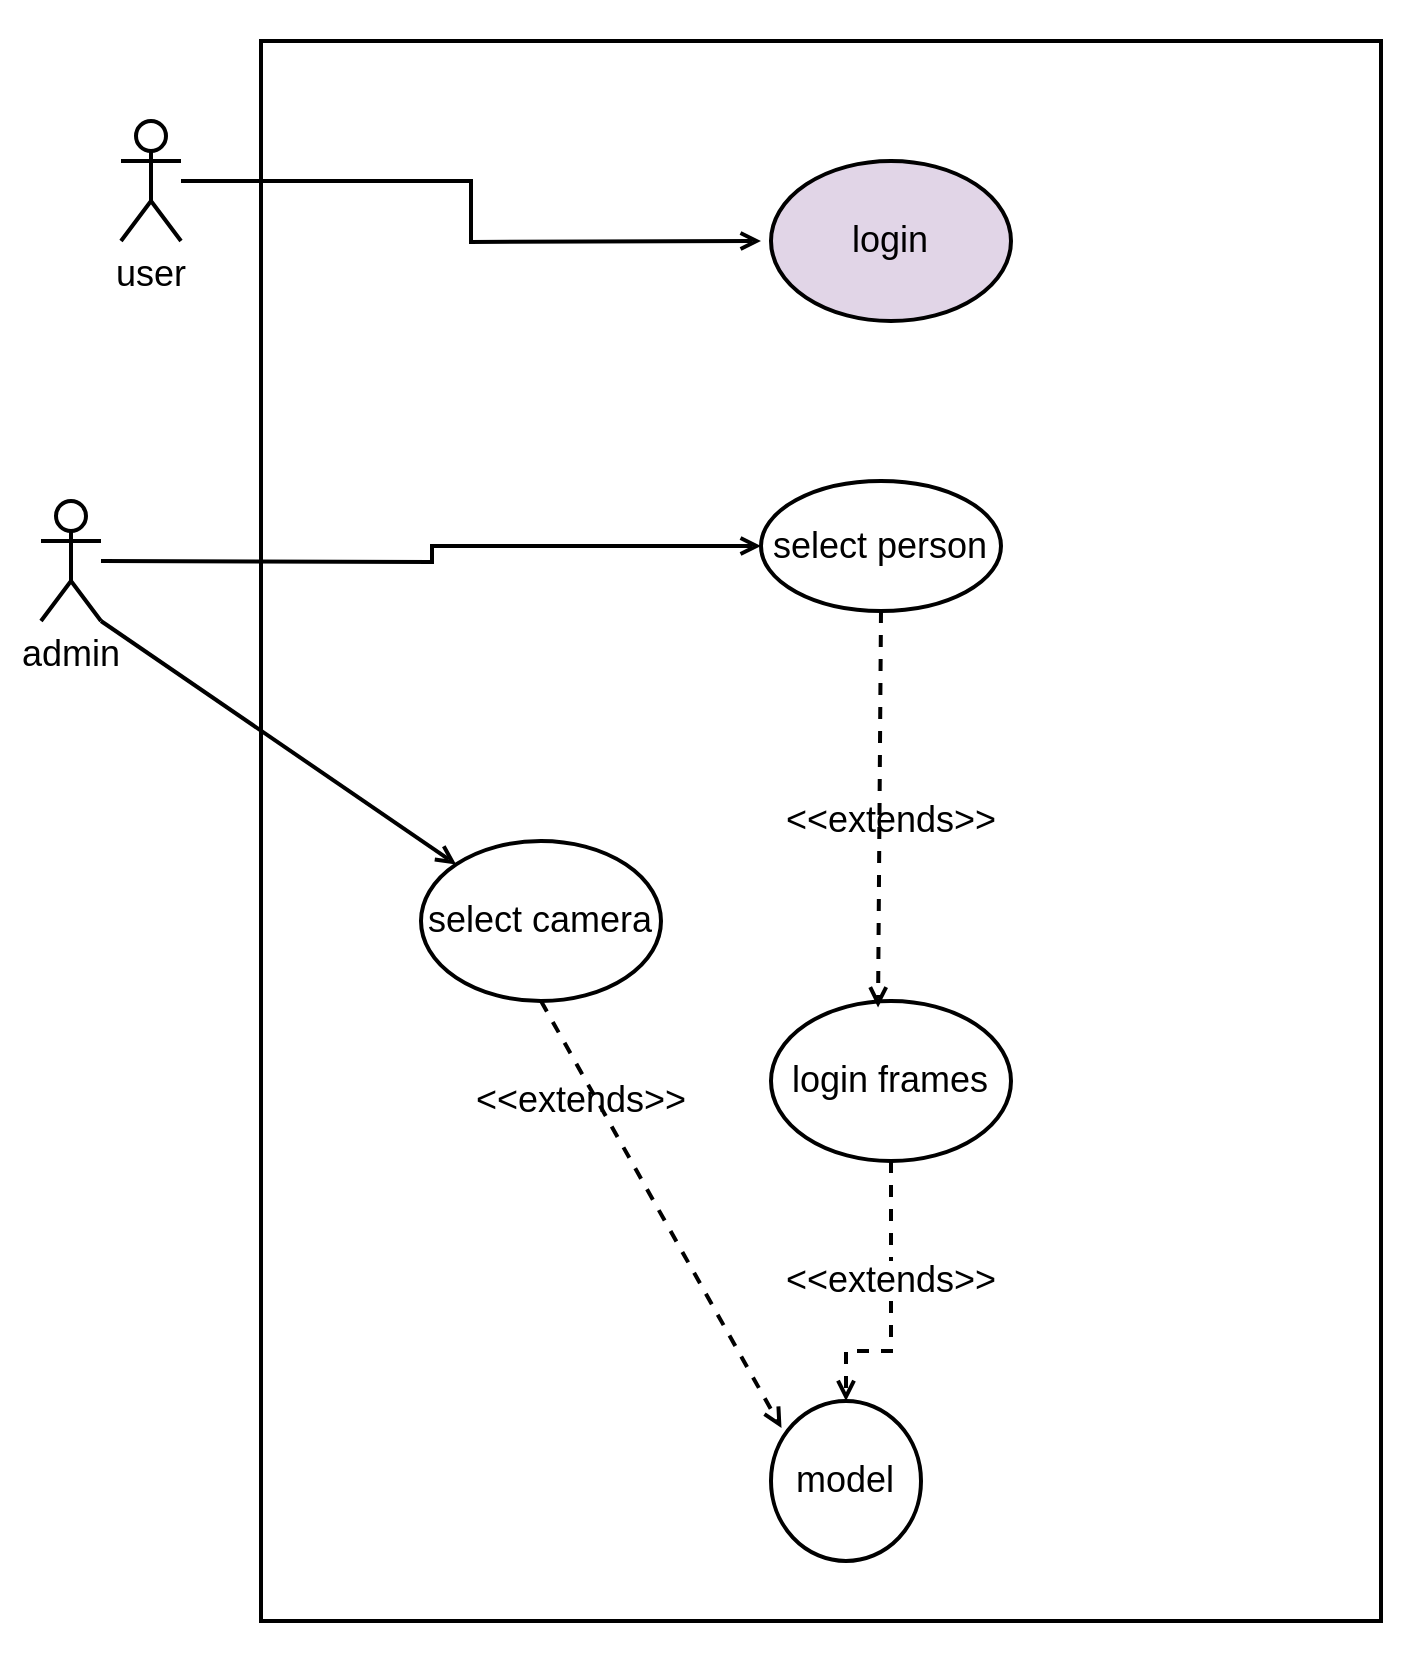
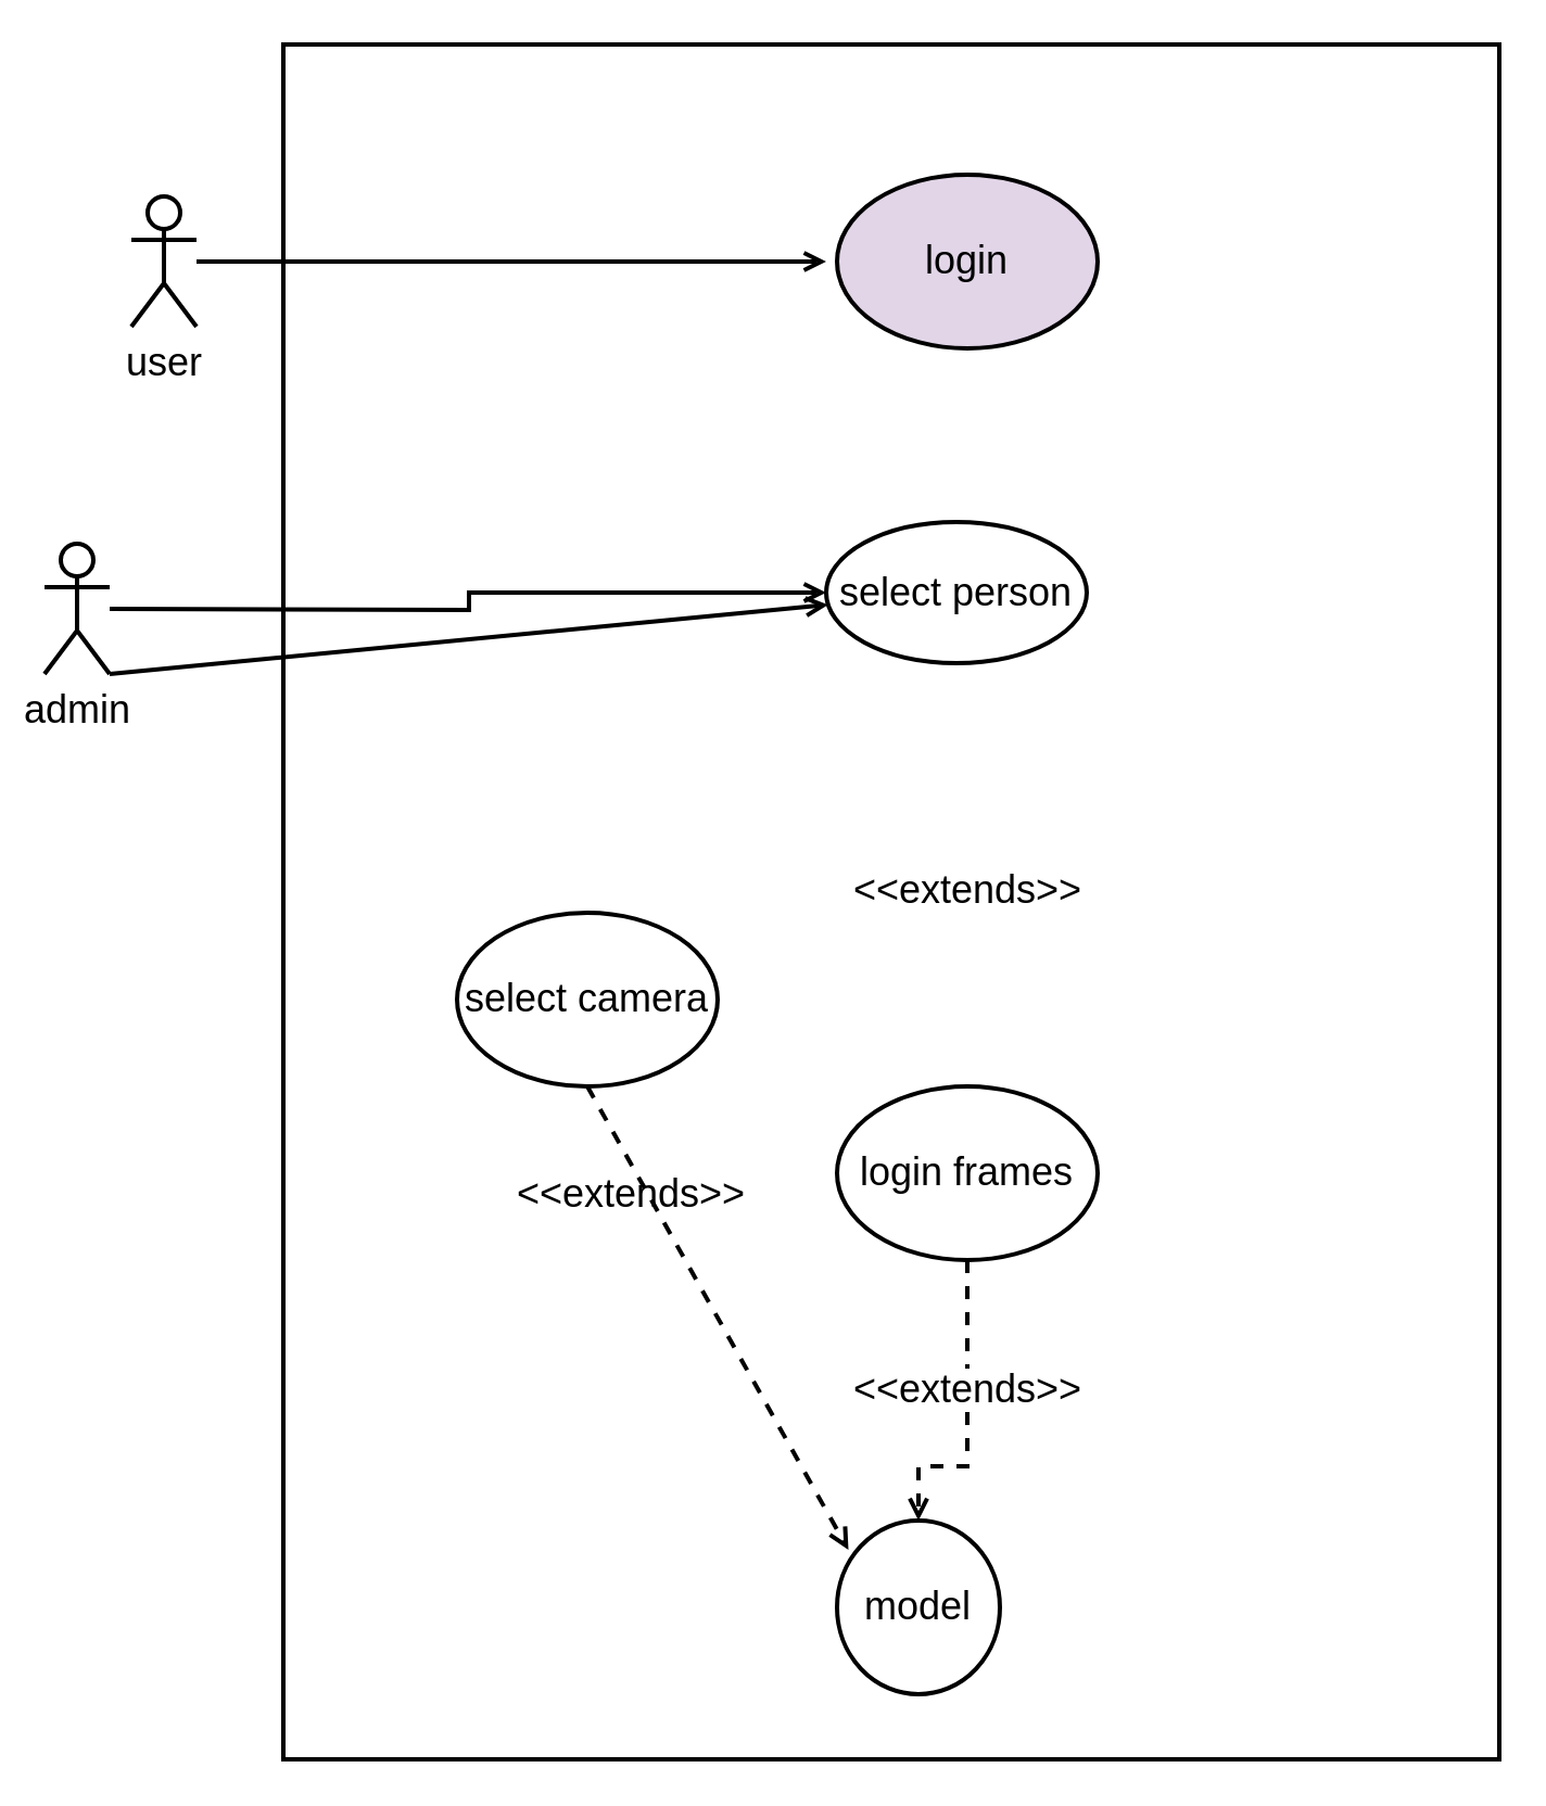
- <mxCell id="8" value="&lt;font style=&quot;font-size: 18px&quot;&gt;user&lt;/font&gt;" style="shape=umlActor;verticalLabelPosition=bottom;verticalAlign=top;html=1;outlineConnect=0;strokeWidth=2;" parent="1" vertex="1"><mxGeometry x="60" y="60" width="30" height="60" as="geometry" /></mxCell>
+ <mxCell id="8" value="&lt;font style=&quot;font-size: 18px&quot;&gt;user&lt;/font&gt;" style="shape=umlActor;verticalLabelPosition=bottom;verticalAlign=top;html=1;outlineConnect=0;strokeWidth=2;" parent="1" vertex="1"><mxGeometry x="60" y="90" width="30" height="60" as="geometry" /></mxCell>
- <mxCell id="12" style="edgeStyle=none;rounded=0;orthogonalLoop=1;jettySize=auto;html=1;exitX=0.5;exitY=1;exitDx=0;exitDy=0;entryX=0.446;entryY=0.041;entryDx=0;entryDy=0;entryPerimeter=0;endArrow=open;endFill=0;dashed=1;strokeWidth=2;" parent="1" source="13" target="3" edge="1"><mxGeometry relative="1" as="geometry" /></mxCell>
- <mxCell id="16" style="rounded=0;orthogonalLoop=1;jettySize=auto;html=1;exitX=1;exitY=1;exitDx=0;exitDy=0;exitPerimeter=0;entryX=0;entryY=0;entryDx=0;entryDy=0;endArrow=open;endFill=0;strokeWidth=2;" parent="1" source="17" target="10" edge="1"><mxGeometry relative="1" as="geometry" /></mxCell>
+ <mxCell id="16" style="rounded=0;orthogonalLoop=1;jettySize=auto;html=1;exitX=1;exitY=1;exitDx=0;exitDy=0;exitPerimeter=0;endArrow=open;endFill=0;strokeWidth=2;" parent="1" source="17" target="13" edge="1"><mxGeometry relative="1" as="geometry" /></mxCell>
